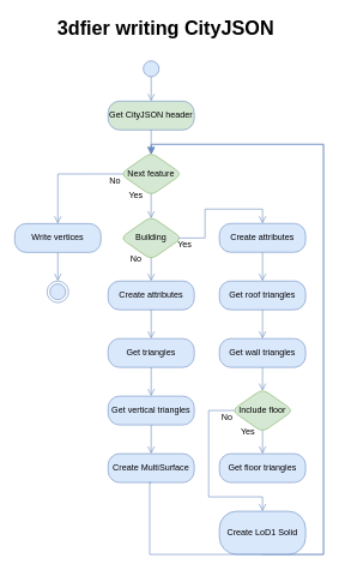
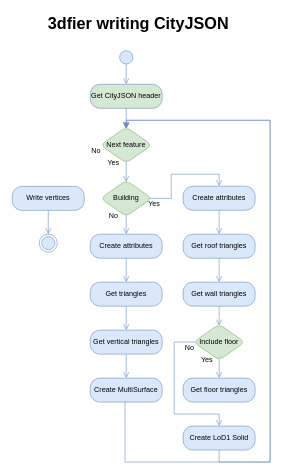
- <mxCell id="11" value="" style="edgeStyle=orthogonalEdgeStyle;html=1;verticalAlign=bottom;endArrow=open;endSize=8;strokeColor=#6c8ebf;fillColor=#dae8fc;shadow=0;rounded=0;exitX=0.042;exitY=0.499;exitDx=0;exitDy=0;exitPerimeter=0;entryX=0.5;entryY=0;entryDx=0;entryDy=0;" parent="1" source="2" target="12" edge="1"><mxGeometry relative="1" as="geometry"><mxPoint x="214.46" y="821.25" as="targetPoint" /><mxPoint x="243.848" y="322.25" as="sourcePoint" /><Array as="points"><mxPoint x="80" y="241" /></Array></mxGeometry></mxCell>
- <mxCell id="27" value="Create LoD1 Solid" style="rounded=1;whiteSpace=wrap;html=1;arcSize=40;fillColor=#dae8fc;strokeColor=#6c8ebf;shadow=0;" parent="1" vertex="1"><mxGeometry x="305" y="710" width="120" height="60" as="geometry" /></mxCell>
+ <mxCell id="27" value="Create LoD1 Solid" style="rounded=1;whiteSpace=wrap;html=1;arcSize=40;fillColor=#dae8fc;strokeColor=#6c8ebf;shadow=0;" parent="1" vertex="1"><mxGeometry x="305" y="710" width="120" height="40" as="geometry" /></mxCell>
